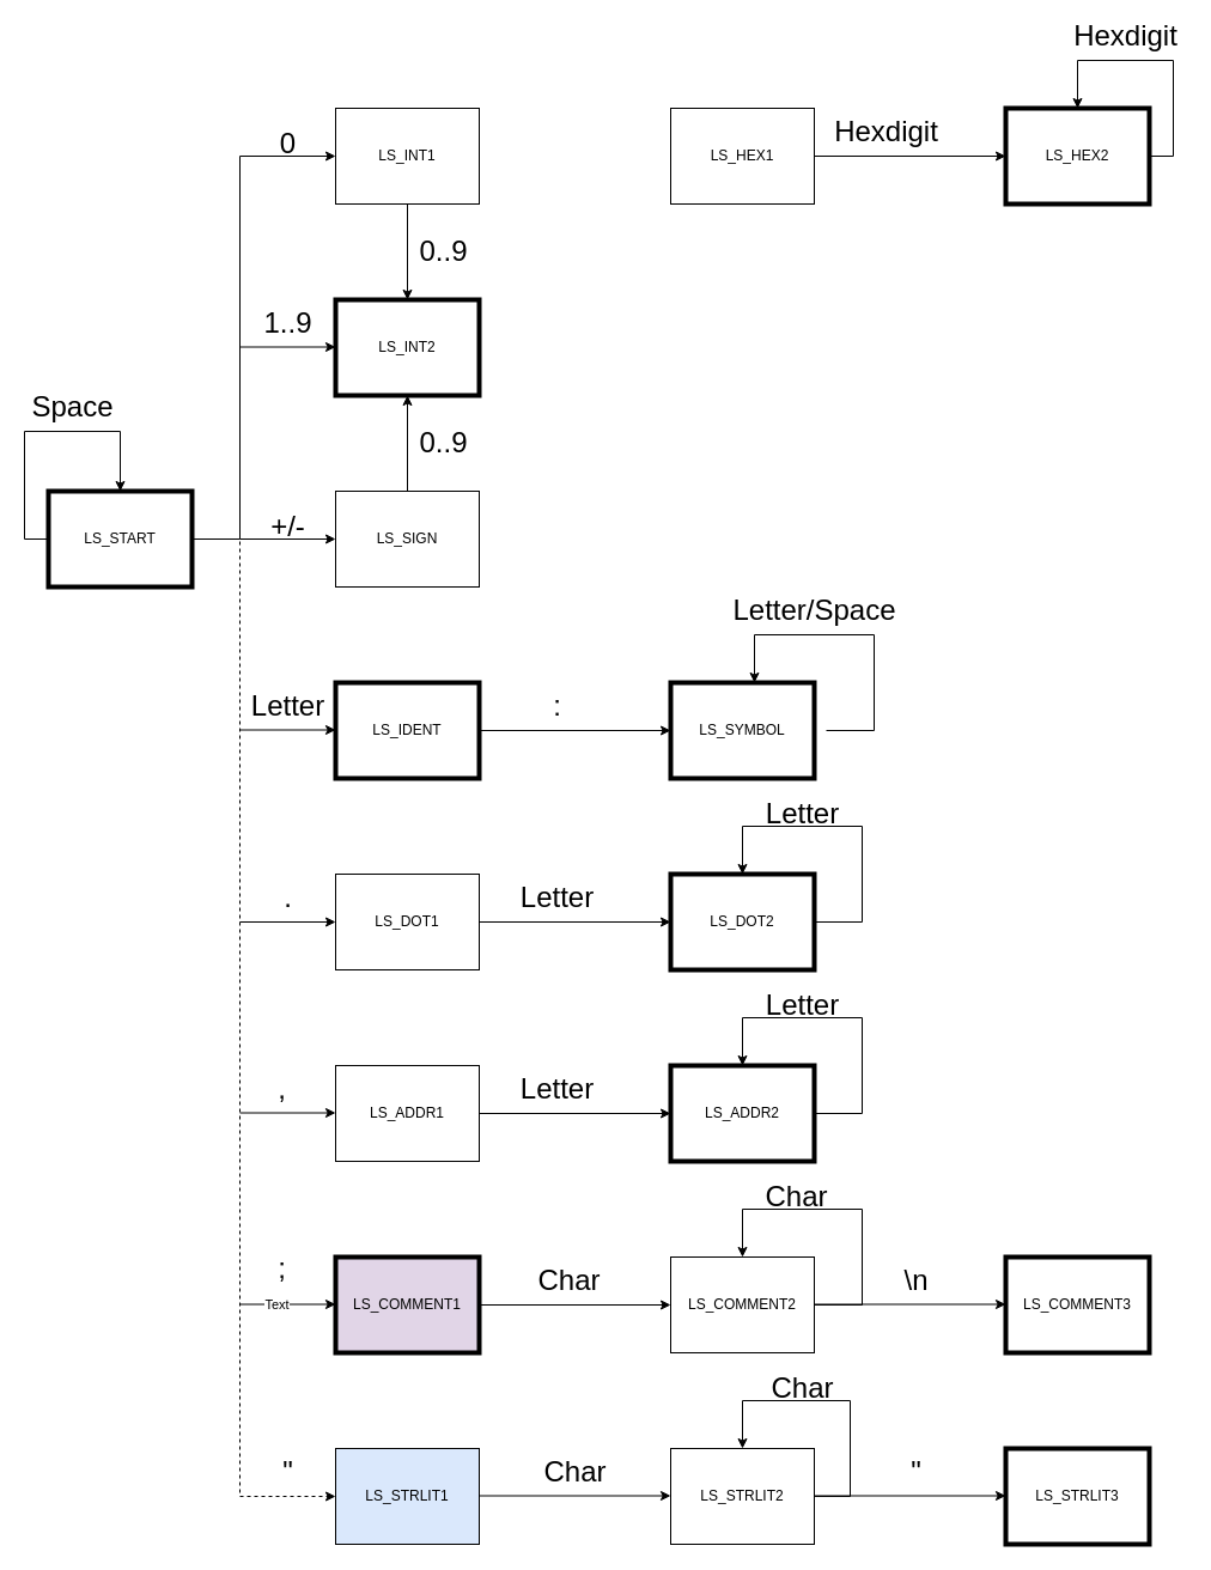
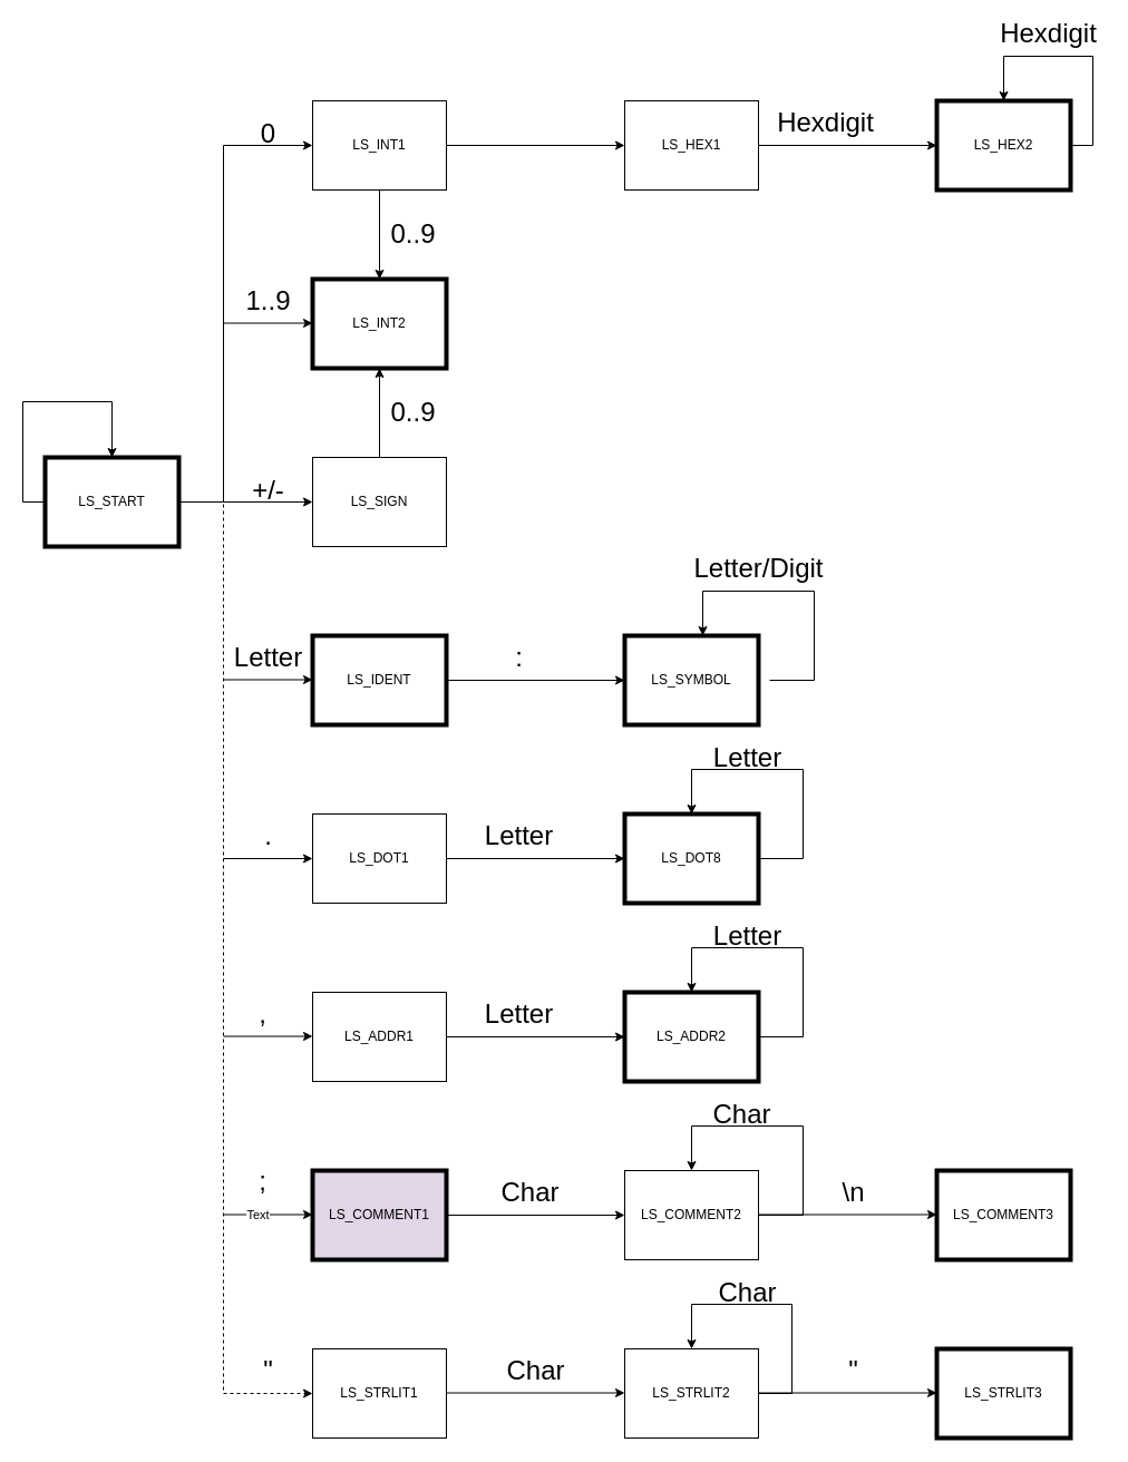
+ <mxCell id="7" style="edgeStyle=orthogonalEdgeStyle;rounded=0;orthogonalLoop=1;jettySize=auto;html=1;" parent="1" source="8" target="19" edge="1"><mxGeometry relative="1" as="geometry" /></mxCell>
- <mxCell id="48" value="&lt;font style=&quot;font-size: 24px&quot;&gt;Space&lt;/font&gt;" style="text;html=1;resizable=0;autosize=1;align=center;verticalAlign=middle;points=[];fillColor=none;strokeColor=none;rounded=0;" parent="1" vertex="1"><mxGeometry x="20" y="330" width="80" height="20" as="geometry" /></mxCell>
- <mxCell id="43" value="&lt;font style=&quot;font-size: 24px&quot;&gt;Letter/Space&lt;/font&gt;" style="text;html=1;resizable=0;autosize=1;align=center;verticalAlign=middle;points=[];fillColor=none;strokeColor=none;rounded=0;" parent="1" vertex="1"><mxGeometry x="615" y="500" width="130" height="20" as="geometry" /></mxCell>
+ <mxCell id="43" value="&lt;font style=&quot;font-size: 24px&quot;&gt;Letter/Digit&lt;/font&gt;" style="text;html=1;resizable=0;autosize=1;align=center;verticalAlign=middle;points=[];fillColor=none;strokeColor=none;rounded=0;" parent="1" vertex="1"><mxGeometry x="615" y="500" width="130" height="20" as="geometry" /></mxCell>
- <mxCell id="22" value="LS_DOT2" style="rounded=0;whiteSpace=wrap;html=1;strokeWidth=4;" parent="1" vertex="1"><mxGeometry x="560" y="730" width="120" height="80" as="geometry" /></mxCell>
+ <mxCell id="22" value="LS_DOT8" style="rounded=0;whiteSpace=wrap;html=1;strokeWidth=4;" parent="1" vertex="1"><mxGeometry x="560" y="730" width="120" height="80" as="geometry" /></mxCell>
- <mxCell id="52" value="LS_STRLIT1" style="rounded=0;whiteSpace=wrap;html=1;fillColor=#dae8fc;" vertex="1" parent="1"><mxGeometry x="280" y="1210" width="120" height="80" as="geometry" /></mxCell>
+ <mxCell id="52" value="LS_STRLIT1" style="rounded=0;whiteSpace=wrap;html=1;" vertex="1" parent="1"><mxGeometry x="280" y="1210" width="120" height="80" as="geometry" /></mxCell>
